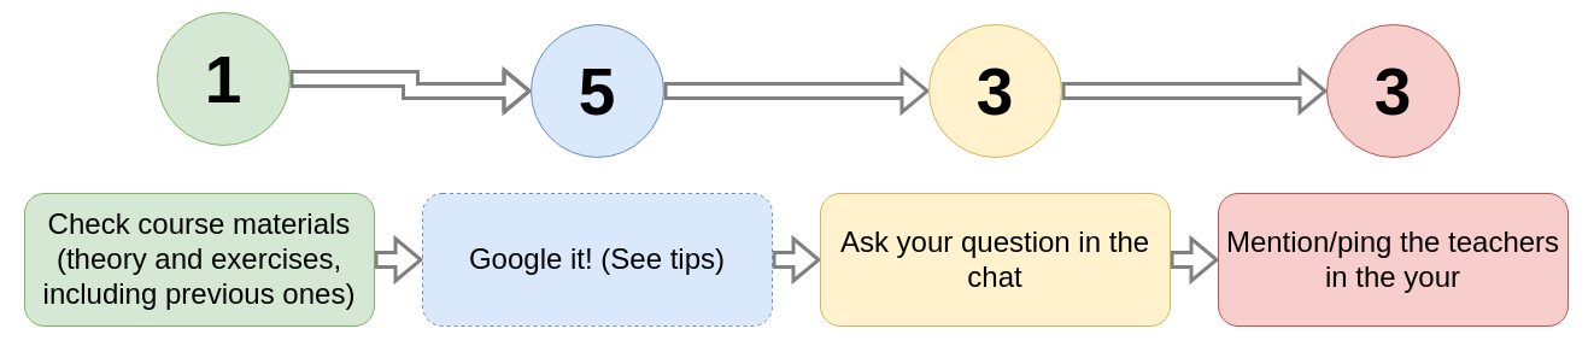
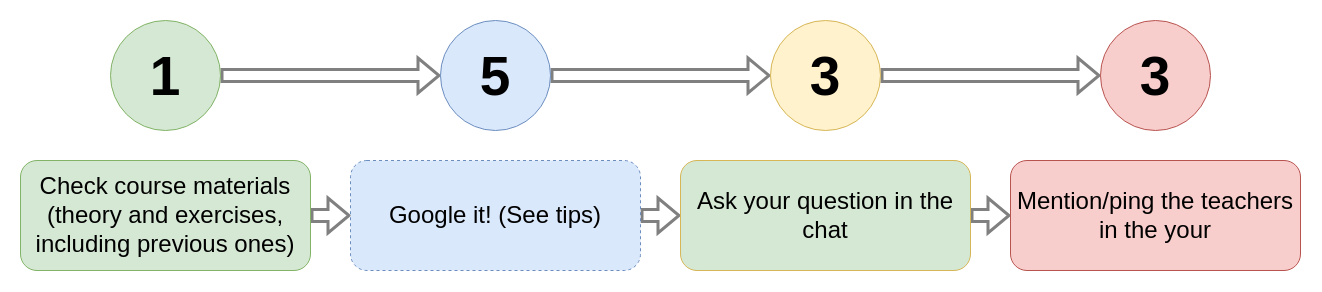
- <mxCell id="5" value="&lt;b&gt;&lt;font style=&quot;font-size: 55px;&quot;&gt;&lt;font style=&quot;font-size: 55px;&quot;&gt;1&lt;/font&gt;&lt;/font&gt;&lt;/b&gt;" style="ellipse;whiteSpace=wrap;html=1;aspect=fixed;fillColor=#d5e8d4;strokeColor=#82b366;" vertex="1" parent="1"><mxGeometry x="130" y="10" width="110" height="110" as="geometry" /></mxCell>
+ <mxCell id="5" value="&lt;b&gt;&lt;font style=&quot;font-size: 55px;&quot;&gt;&lt;font style=&quot;font-size: 55px;&quot;&gt;1&lt;/font&gt;&lt;/font&gt;&lt;/b&gt;" style="ellipse;whiteSpace=wrap;html=1;aspect=fixed;fillColor=#d5e8d4;strokeColor=#82b366;" vertex="1" parent="1"><mxGeometry x="110" y="20" width="110" height="110" as="geometry" /></mxCell>
- <mxCell id="13" value="&lt;font style=&quot;font-size: 24px;&quot;&gt;Ask your question in the chat&lt;br&gt;&lt;/font&gt;" style="rounded=1;whiteSpace=wrap;html=1;fillColor=#fff2cc;strokeColor=#d6b656;" vertex="1" parent="1"><mxGeometry x="680" y="160" width="290" height="110" as="geometry" /></mxCell>
+ <mxCell id="13" value="&lt;font style=&quot;font-size: 24px;&quot;&gt;Ask your question in the chat&lt;br&gt;&lt;/font&gt;" style="rounded=1;whiteSpace=wrap;html=1;fillColor=#d5e8d4;strokeColor=#d6b656;" vertex="1" parent="1"><mxGeometry x="680" y="160" width="290" height="110" as="geometry" /></mxCell>
